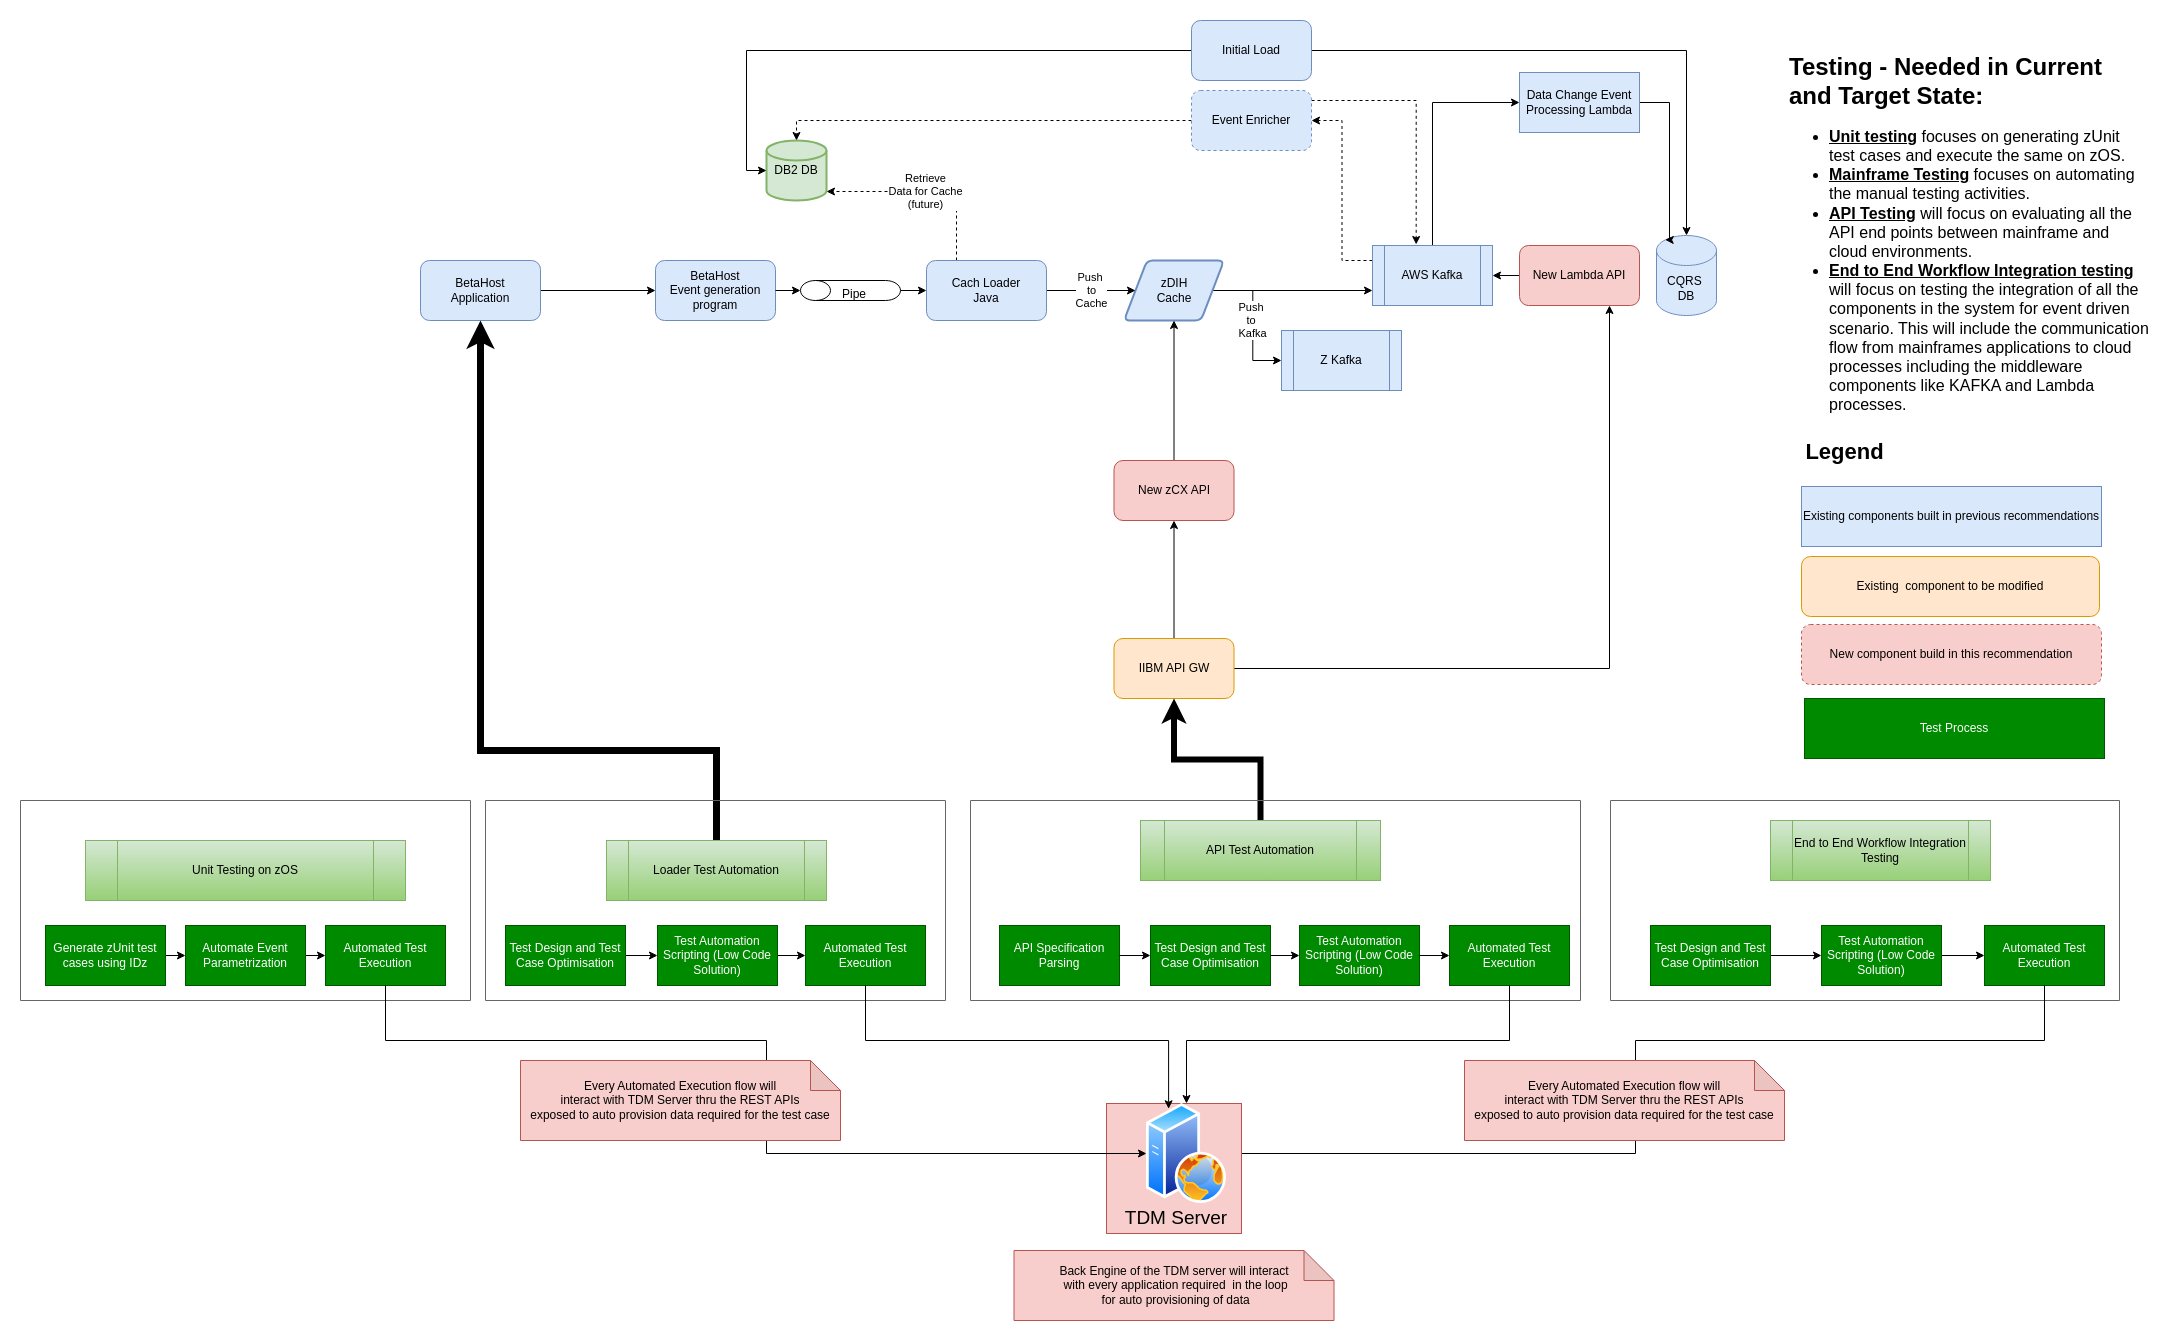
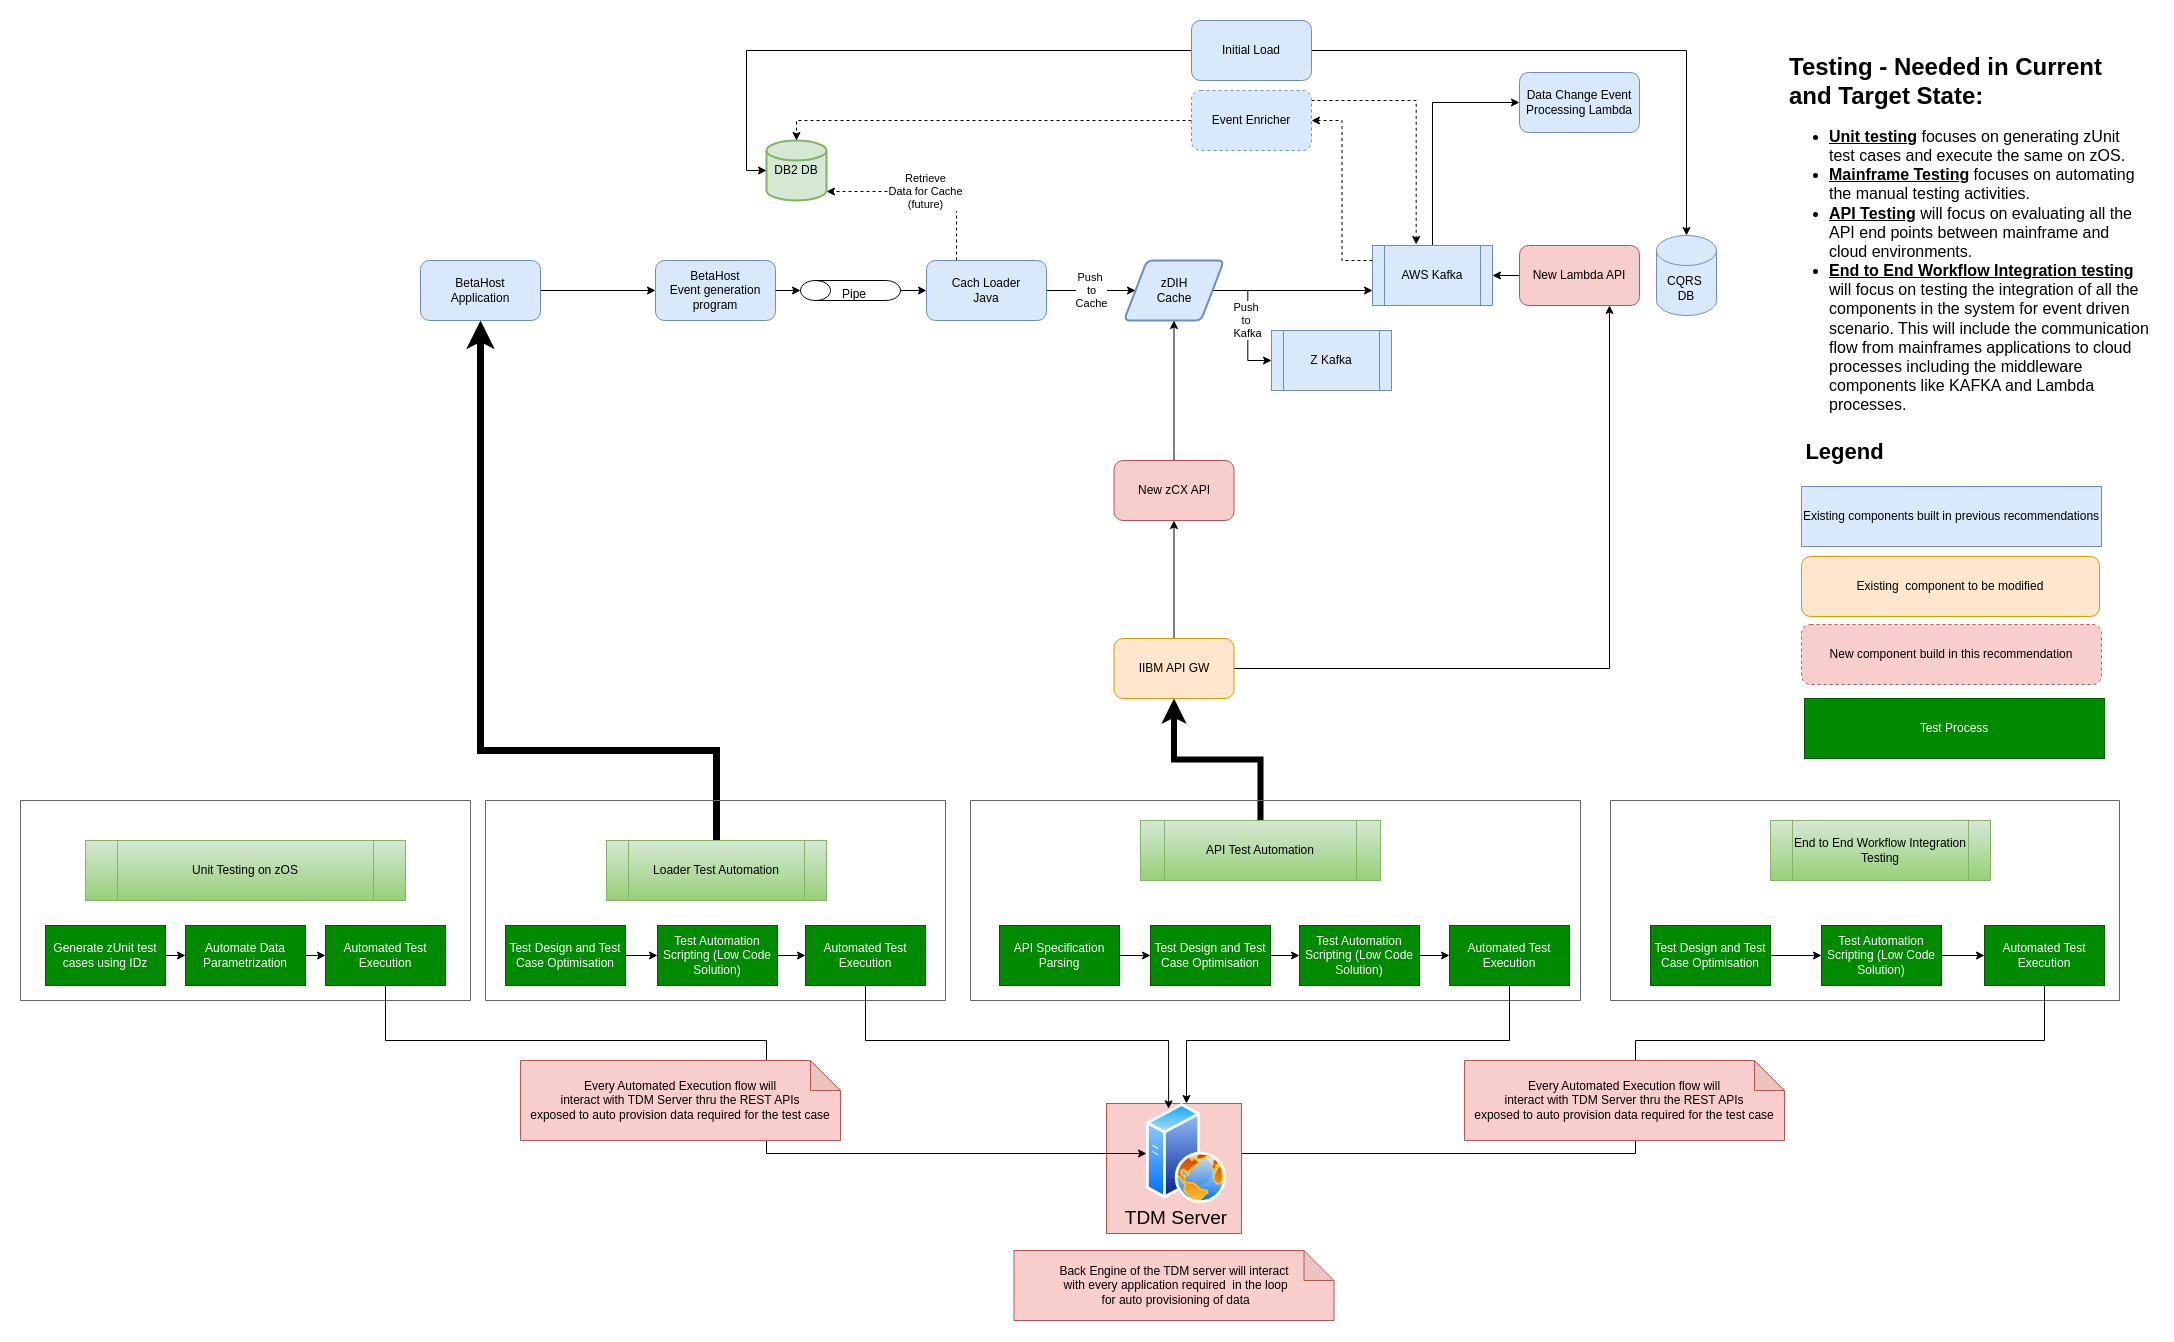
- <mxCell id="36" value="Data Change Event Processing Lambda" style="whiteSpace=wrap;html=1;fillColor=#dae8fc;strokeColor=#6c8ebf;fontColor=#000000;rounded=0;" parent="1" vertex="1"><mxGeometry x="1519" y="72" width="120" height="60" as="geometry" /></mxCell>
+ <mxCell id="36" value="Data Change Event Processing Lambda" style="rounded=1;whiteSpace=wrap;html=1;fillColor=#dae8fc;strokeColor=#6c8ebf;fontColor=#000000;" parent="1" vertex="1"><mxGeometry x="1519" y="72" width="120" height="60" as="geometry" /></mxCell>
- <mxCell id="35" style="edgeStyle=orthogonalEdgeStyle;rounded=0;orthogonalLoop=1;jettySize=auto;html=1;entryX=0.145;entryY=0;entryDx=0;entryDy=4.35;entryPerimeter=0;fontColor=#000000;" parent="1" source="36" target="28" edge="1"><mxGeometry relative="1" as="geometry"><Array as="points"><mxPoint x="1669" y="102" /></Array></mxGeometry></mxCell>
- <mxCell id="12" value="Z Kafka" style="shape=process;whiteSpace=wrap;html=1;backgroundOutline=1;fillColor=#dae8fc;strokeColor=#6c8ebf;fontColor=#000000;" parent="1" vertex="1"><mxGeometry x="1281" y="330" width="120" height="60" as="geometry" /></mxCell>
+ <mxCell id="12" value="Z Kafka" style="shape=process;whiteSpace=wrap;html=1;backgroundOutline=1;fillColor=#dae8fc;strokeColor=#6c8ebf;fontColor=#000000;" parent="1" vertex="1"><mxGeometry x="1271" y="330" width="120" height="60" as="geometry" /></mxCell>
- <mxCell id="67" value="Automate Event Parametrization" style="rounded=0;whiteSpace=wrap;html=1;fillColor=#008a00;fontColor=#ffffff;strokeColor=#005700;" parent="1" vertex="1"><mxGeometry x="185" y="925" width="120" height="60" as="geometry" /></mxCell>
+ <mxCell id="67" value="Automate Data Parametrization" style="rounded=0;whiteSpace=wrap;html=1;fillColor=#008a00;fontColor=#ffffff;strokeColor=#005700;" parent="1" vertex="1"><mxGeometry x="185" y="925" width="120" height="60" as="geometry" /></mxCell>
